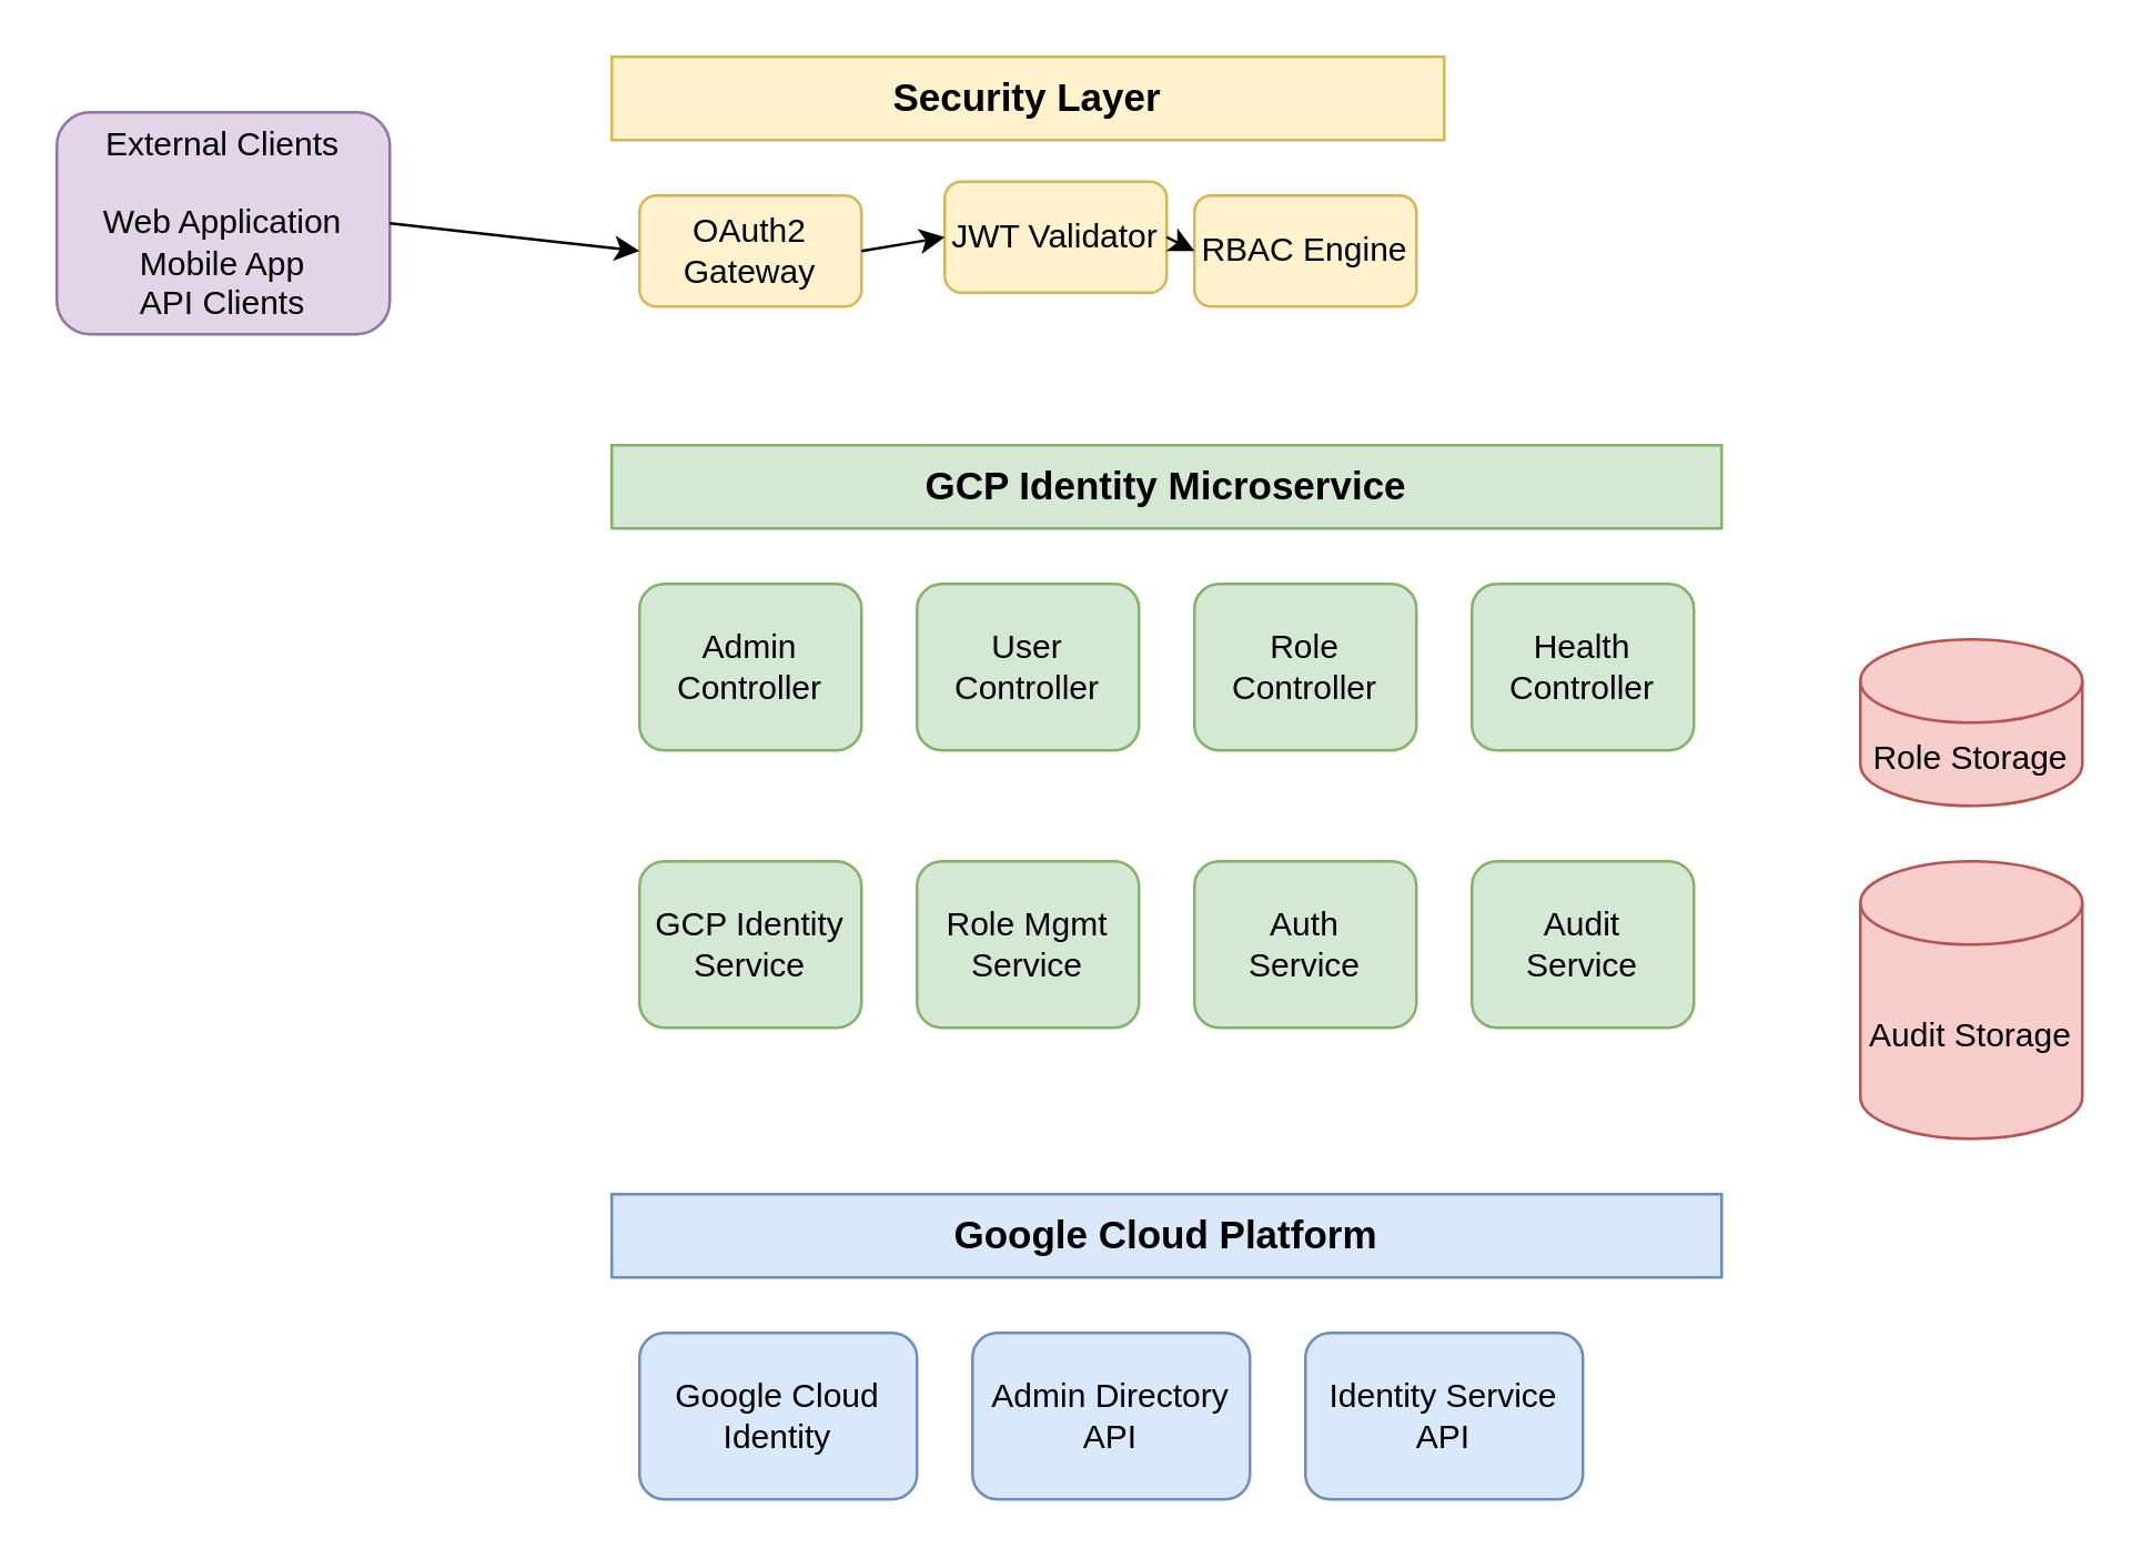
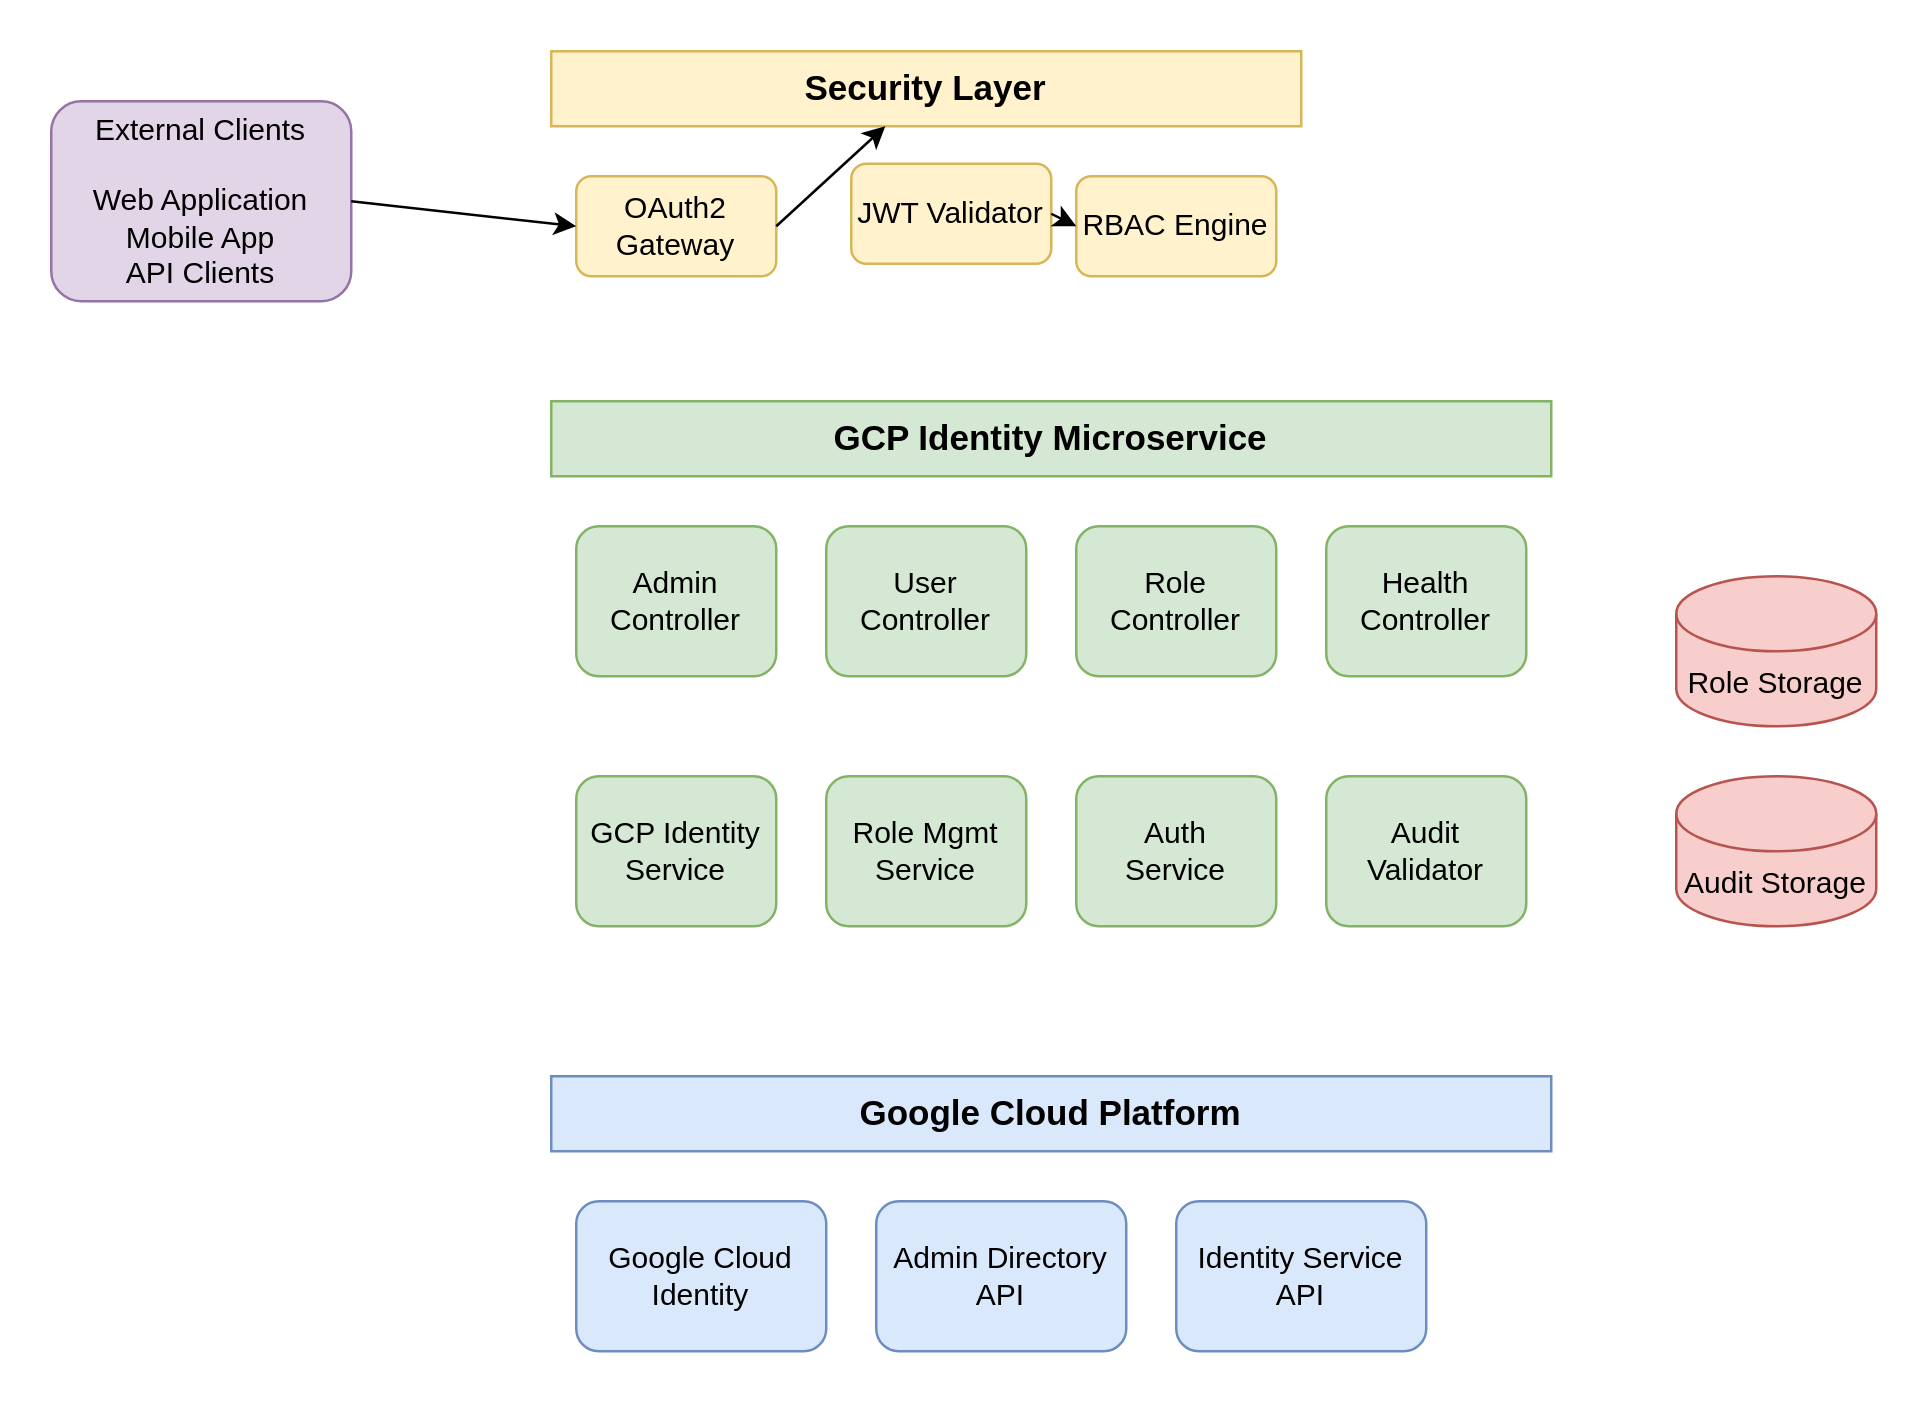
- <mxCell id="23" value="" style="endArrow=classic;html=1;rounded=0;entryX=0;entryY=0.5;entryDx=0;entryDy=0;exitX=1;exitY=0.5;exitDx=0;exitDy=0;" edge="1" parent="1" source="4" target="5"><mxGeometry width="50" height="50" relative="1" as="geometry"><mxPoint x="310" y="90" as="sourcePoint" /><mxPoint x="330" y="90" as="targetPoint" /></mxGeometry></mxCell>
+ <mxCell id="23" value="" style="endArrow=classic;html=1;rounded=0;exitX=1;exitY=0.5;exitDx=0;exitDy=0;" edge="1" parent="1" source="4" target="3"><mxGeometry width="50" height="50" relative="1" as="geometry"><mxPoint x="310" y="90" as="sourcePoint" /><mxPoint x="330" y="90" as="targetPoint" /></mxGeometry></mxCell>
- <mxCell id="15" value="Audit&#10;Service" style="rounded=1;whiteSpace=wrap;html=1;fillColor=#d5e8d4;strokeColor=#82b366;" vertex="1" parent="1"><mxGeometry x="530" y="310" width="80" height="60" as="geometry" /></mxCell>
+ <mxCell id="15" value="Audit&#10;Validator" style="rounded=1;whiteSpace=wrap;html=1;fillColor=#d5e8d4;strokeColor=#82b366;" vertex="1" parent="1"><mxGeometry x="530" y="310" width="80" height="60" as="geometry" /></mxCell>
- <mxCell id="20" value="Audit Storage" style="shape=cylinder3;whiteSpace=wrap;html=1;boundedLbl=1;backgroundOutline=1;size=15;fillColor=#f8cecc;strokeColor=#b85450;" vertex="1" parent="1"><mxGeometry x="670" y="310" width="80" height="100" as="geometry" /></mxCell>
+ <mxCell id="20" value="Audit Storage" style="shape=cylinder3;whiteSpace=wrap;html=1;boundedLbl=1;backgroundOutline=1;size=15;fillColor=#f8cecc;strokeColor=#b85450;" vertex="1" parent="1"><mxGeometry x="670" y="310" width="80" height="60" as="geometry" /></mxCell>
